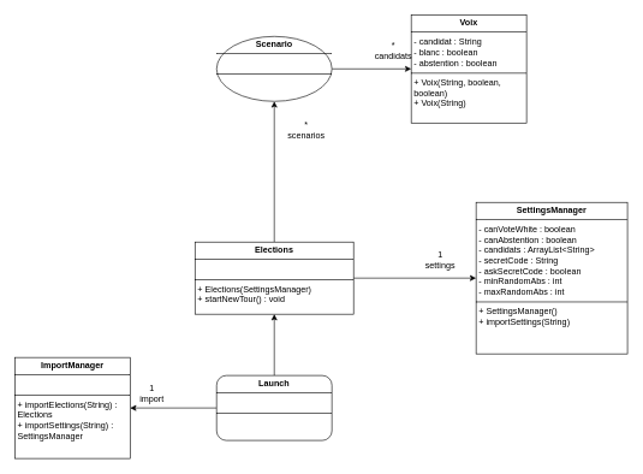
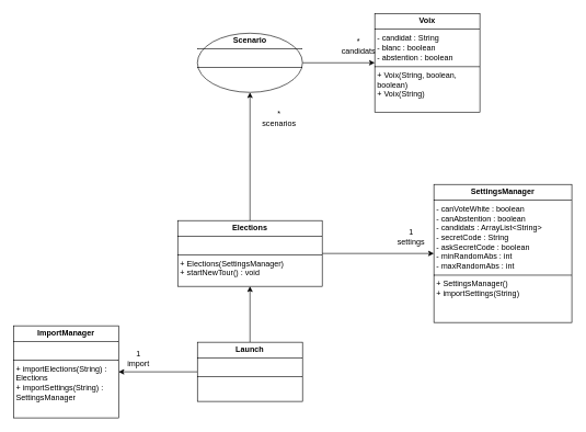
- <mxCell id="11" value="&lt;div&gt;1&lt;/div&gt;&lt;div&gt;settings&lt;/div&gt;" style="text;html=1;align=center;verticalAlign=middle;resizable=0;points=[];autosize=1;strokeColor=none;fillColor=none;" vertex="1" parent="1"><mxGeometry x="575" y="340" width="70" height="40" as="geometry" /></mxCell>
+ <mxCell id="11" value="&lt;div&gt;1&lt;/div&gt;&lt;div&gt;settings&lt;/div&gt;" style="text;html=1;align=center;verticalAlign=middle;resizable=0;points=[];autosize=1;strokeColor=none;fillColor=none;" vertex="1" parent="1"><mxGeometry x="590" y="340" width="70" height="40" as="geometry" /></mxCell>
- <mxCell id="15" value="&lt;p style=&quot;margin:0px;margin-top:4px;text-align:center;&quot;&gt;&lt;b&gt;Launch&lt;/b&gt;&lt;/p&gt;&lt;hr size=&quot;1&quot; style=&quot;border-style:solid;&quot;&gt;&lt;p style=&quot;margin:0px;margin-left:4px;&quot;&gt;&lt;br&gt;&lt;/p&gt;&lt;hr size=&quot;1&quot; style=&quot;border-style:solid;&quot;&gt;&lt;p style=&quot;margin:0px;margin-left:4px;&quot;&gt;&lt;br&gt;&lt;/p&gt;" style="verticalAlign=top;align=left;overflow=fill;html=1;whiteSpace=wrap;rounded=1;" vertex="1" parent="1"><mxGeometry x="300" y="520" width="160" height="90" as="geometry" /></mxCell>
+ <mxCell id="15" value="&lt;p style=&quot;margin:0px;margin-top:4px;text-align:center;&quot;&gt;&lt;b&gt;Launch&lt;/b&gt;&lt;/p&gt;&lt;hr size=&quot;1&quot; style=&quot;border-style:solid;&quot;&gt;&lt;p style=&quot;margin:0px;margin-left:4px;&quot;&gt;&lt;br&gt;&lt;/p&gt;&lt;hr size=&quot;1&quot; style=&quot;border-style:solid;&quot;&gt;&lt;p style=&quot;margin:0px;margin-left:4px;&quot;&gt;&lt;br&gt;&lt;/p&gt;" style="verticalAlign=top;align=left;overflow=fill;html=1;whiteSpace=wrap;" vertex="1" parent="1"><mxGeometry x="300" y="520" width="160" height="90" as="geometry" /></mxCell>
